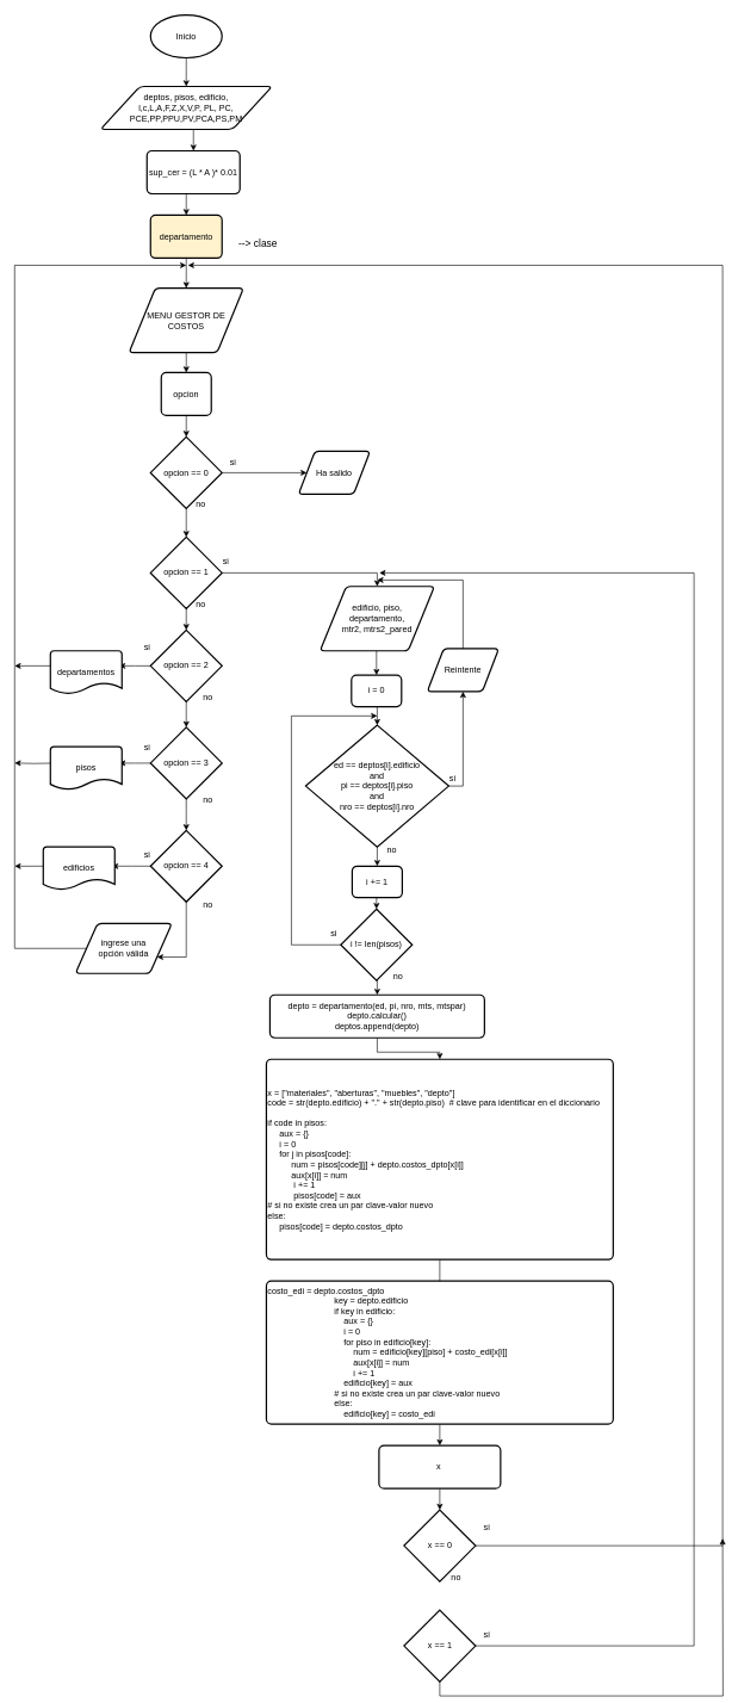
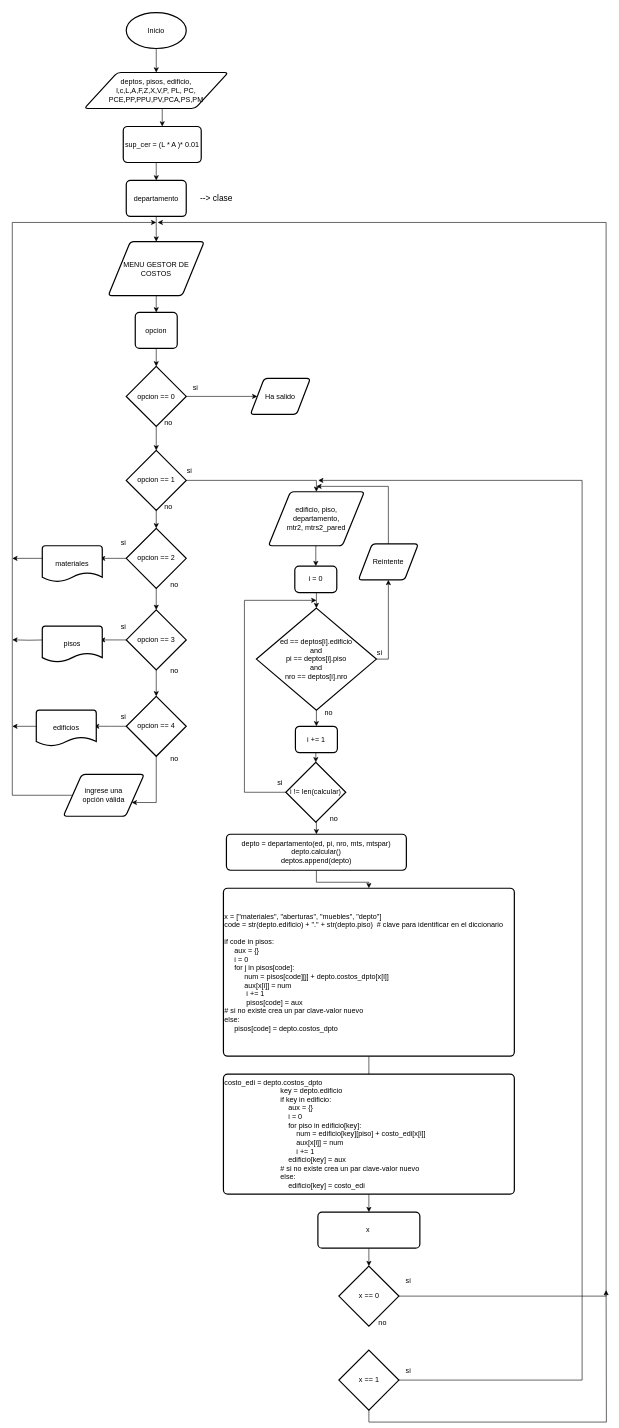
- <mxCell id="9" value="departamento" style="rounded=1;whiteSpace=wrap;html=1;absoluteArcSize=1;arcSize=14;strokeWidth=2;fillColor=#fff2cc;" parent="1" vertex="1"><mxGeometry x="210" y="300" width="100" height="60" as="geometry" /></mxCell>
+ <mxCell id="9" value="departamento" style="rounded=1;whiteSpace=wrap;html=1;absoluteArcSize=1;arcSize=14;strokeWidth=2;" parent="1" vertex="1"><mxGeometry x="210" y="300" width="100" height="60" as="geometry" /></mxCell>
- <mxCell id="10" value="&lt;font style=&quot;font-size: 14px;&quot;&gt;--&amp;gt; clase&lt;/font&gt;" style="text;html=1;align=center;verticalAlign=middle;resizable=0;points=[];autosize=1;strokeColor=none;fillColor=none;" parent="1" vertex="1"><mxGeometry x="320" y="325" width="80" height="30" as="geometry" /></mxCell>
+ <mxCell id="10" value="&lt;font style=&quot;font-size: 14px;&quot;&gt;--&amp;gt; clase&lt;/font&gt;" style="text;html=1;align=center;verticalAlign=middle;resizable=0;points=[];autosize=1;strokeColor=none;fillColor=none;" parent="1" vertex="1"><mxGeometry x="320" y="315" width="80" height="30" as="geometry" /></mxCell>
- <mxCell id="80" value="departamentos" style="strokeWidth=2;html=1;shape=mxgraph.flowchart.document2;whiteSpace=wrap;size=0.25;" vertex="1" parent="1"><mxGeometry x="70" y="909" width="100" height="60" as="geometry" /></mxCell>
+ <mxCell id="80" value="materiales" style="strokeWidth=2;html=1;shape=mxgraph.flowchart.document2;whiteSpace=wrap;size=0.25;" vertex="1" parent="1"><mxGeometry x="70" y="909" width="100" height="60" as="geometry" /></mxCell>
- <mxCell id="43" value="i != len(pisos)" style="strokeWidth=2;html=1;shape=mxgraph.flowchart.decision;whiteSpace=wrap;" parent="1" vertex="1"><mxGeometry x="476" y="1270" width="100" height="100" as="geometry" /></mxCell>
+ <mxCell id="43" value="i != len(calcular)" style="strokeWidth=2;html=1;shape=mxgraph.flowchart.decision;whiteSpace=wrap;" parent="1" vertex="1"><mxGeometry x="476" y="1270" width="100" height="100" as="geometry" /></mxCell>
